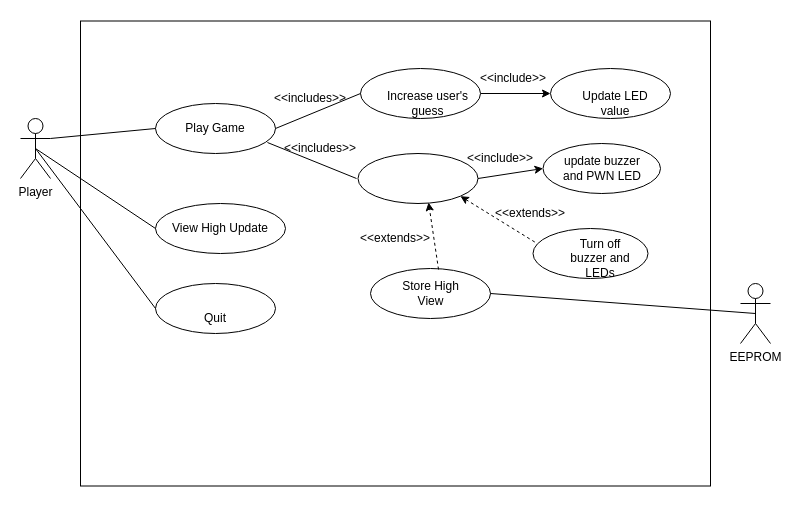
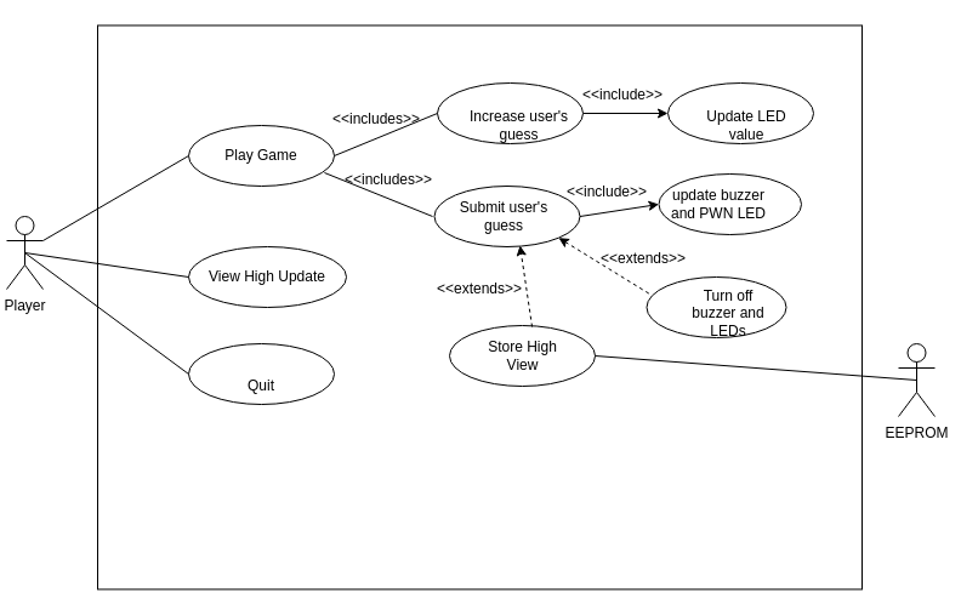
- <mxCell id="16" value="Player" style="shape=umlActor;verticalLabelPosition=bottom;verticalAlign=top;html=1;outlineConnect=0;" vertex="1" parent="1"><mxGeometry x="20" y="118" width="30" height="60" as="geometry" /></mxCell>
+ <mxCell id="16" value="Player" style="shape=umlActor;verticalLabelPosition=bottom;verticalAlign=top;html=1;outlineConnect=0;" vertex="1" parent="1"><mxGeometry x="5" y="178" width="30" height="60" as="geometry" /></mxCell>
- <mxCell id="18" value="update buzzer and PWN LED" style="text;html=1;strokeColor=none;fillColor=none;align=center;verticalAlign=middle;whiteSpace=wrap;rounded=0;" vertex="1" parent="1"><mxGeometry x="557.5" y="158" width="87.5" height="20" as="geometry" /></mxCell>
+ <mxCell id="18" value="update buzzer and PWN LED" style="text;html=1;strokeColor=none;fillColor=none;align=center;verticalAlign=middle;whiteSpace=wrap;rounded=0;" vertex="1" parent="1"><mxGeometry x="547.5" y="158" width="87.5" height="20" as="geometry" /></mxCell>
+ <mxCell id="13" value="Submit user's guess" style="text;html=1;strokeColor=none;fillColor=none;align=center;verticalAlign=middle;whiteSpace=wrap;rounded=0;" vertex="1" parent="1"><mxGeometry x="370" y="168" width="90" height="20" as="geometry" /></mxCell>
